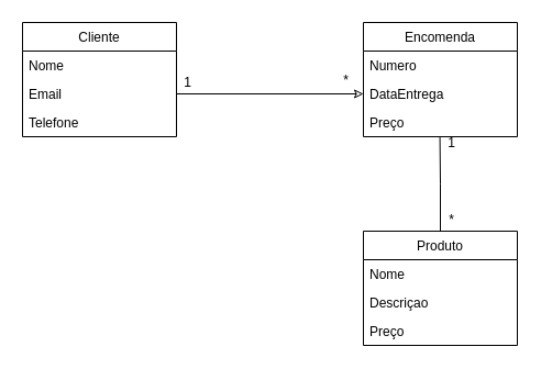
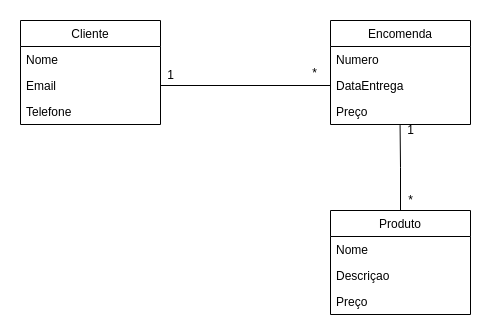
- <mxCell id="15" style="edgeStyle=orthogonalEdgeStyle;rounded=0;orthogonalLoop=1;jettySize=auto;html=1;exitX=1;exitY=0.5;exitDx=0;exitDy=0;entryX=0;entryY=0.5;entryDx=0;entryDy=0;endArrow=classic;endFill=0;" edge="1" parent="1" source="13" target="9"><mxGeometry relative="1" as="geometry" /></mxCell>
+ <mxCell id="15" style="edgeStyle=orthogonalEdgeStyle;rounded=0;orthogonalLoop=1;jettySize=auto;html=1;exitX=1;exitY=0.5;exitDx=0;exitDy=0;entryX=0;entryY=0.5;entryDx=0;entryDy=0;endArrow=none;endFill=0;" edge="1" parent="1" source="13" target="9"><mxGeometry relative="1" as="geometry" /></mxCell>
